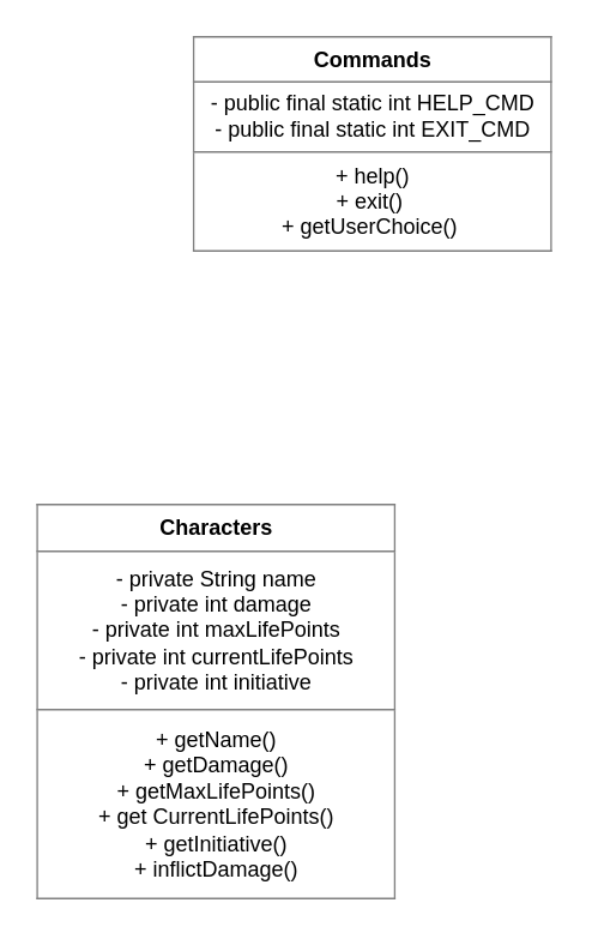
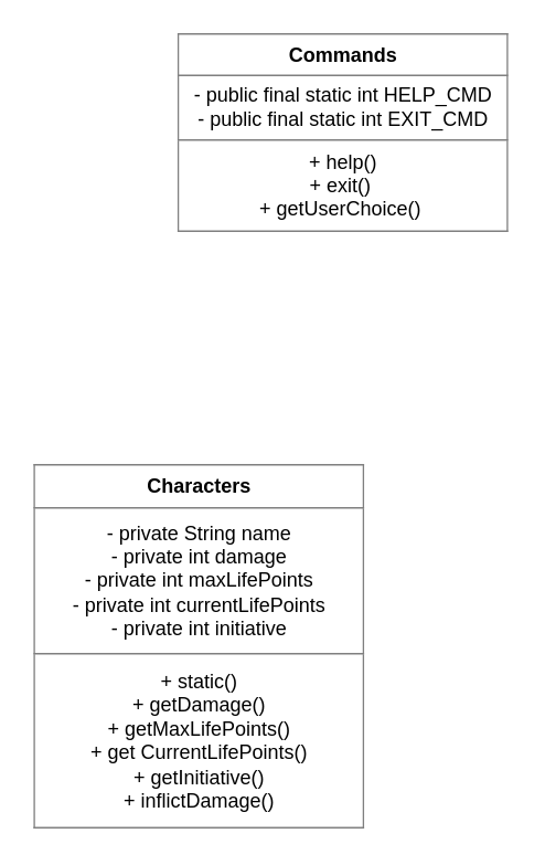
- <mxCell id="3" value="&lt;table border=&quot;1&quot; width=&quot;100%&quot; cellpadding=&quot;4&quot; style=&quot;width: 100% ; height: 100% ; border-collapse: collapse&quot;&gt;&lt;tbody&gt;&lt;tr&gt;&lt;th align=&quot;center&quot;&gt;&lt;b&gt;Characters&lt;/b&gt;&lt;/th&gt;&lt;/tr&gt;&lt;tr&gt;&lt;td align=&quot;center&quot;&gt;- private String name&lt;br&gt;- private int damage&lt;br&gt;- private int maxLifePoints&lt;br&gt;- private int currentLifePoints&lt;br&gt;- private int initiative&lt;br&gt;&lt;/td&gt;&lt;/tr&gt;&lt;tr&gt;&lt;td align=&quot;center&quot;&gt;+ getName()&lt;br&gt;+ getDamage()&lt;br&gt;+ getMaxLifePoints()&lt;br&gt;+ get CurrentLifePoints()&lt;br&gt;+ getInitiative()&lt;br&gt;+ inflictDamage()&lt;/td&gt;&lt;/tr&gt;&lt;/tbody&gt;&lt;/table&gt;" style="text;html=1;strokeColor=none;fillColor=none;overflow=fill;" vertex="1" parent="1"><mxGeometry x="20" y="280" width="200" height="220" as="geometry" /></mxCell>
+ <mxCell id="3" value="&lt;table border=&quot;1&quot; width=&quot;100%&quot; cellpadding=&quot;4&quot; style=&quot;width: 100% ; height: 100% ; border-collapse: collapse&quot;&gt;&lt;tbody&gt;&lt;tr&gt;&lt;th align=&quot;center&quot;&gt;&lt;b&gt;Characters&lt;/b&gt;&lt;/th&gt;&lt;/tr&gt;&lt;tr&gt;&lt;td align=&quot;center&quot;&gt;- private String name&lt;br&gt;- private int damage&lt;br&gt;- private int maxLifePoints&lt;br&gt;- private int currentLifePoints&lt;br&gt;- private int initiative&lt;br&gt;&lt;/td&gt;&lt;/tr&gt;&lt;tr&gt;&lt;td align=&quot;center&quot;&gt;+ static()&lt;br&gt;+ getDamage()&lt;br&gt;+ getMaxLifePoints()&lt;br&gt;+ get CurrentLifePoints()&lt;br&gt;+ getInitiative()&lt;br&gt;+ inflictDamage()&lt;/td&gt;&lt;/tr&gt;&lt;/tbody&gt;&lt;/table&gt;" style="text;html=1;strokeColor=none;fillColor=none;overflow=fill;" vertex="1" parent="1"><mxGeometry x="20" y="280" width="200" height="220" as="geometry" /></mxCell>
